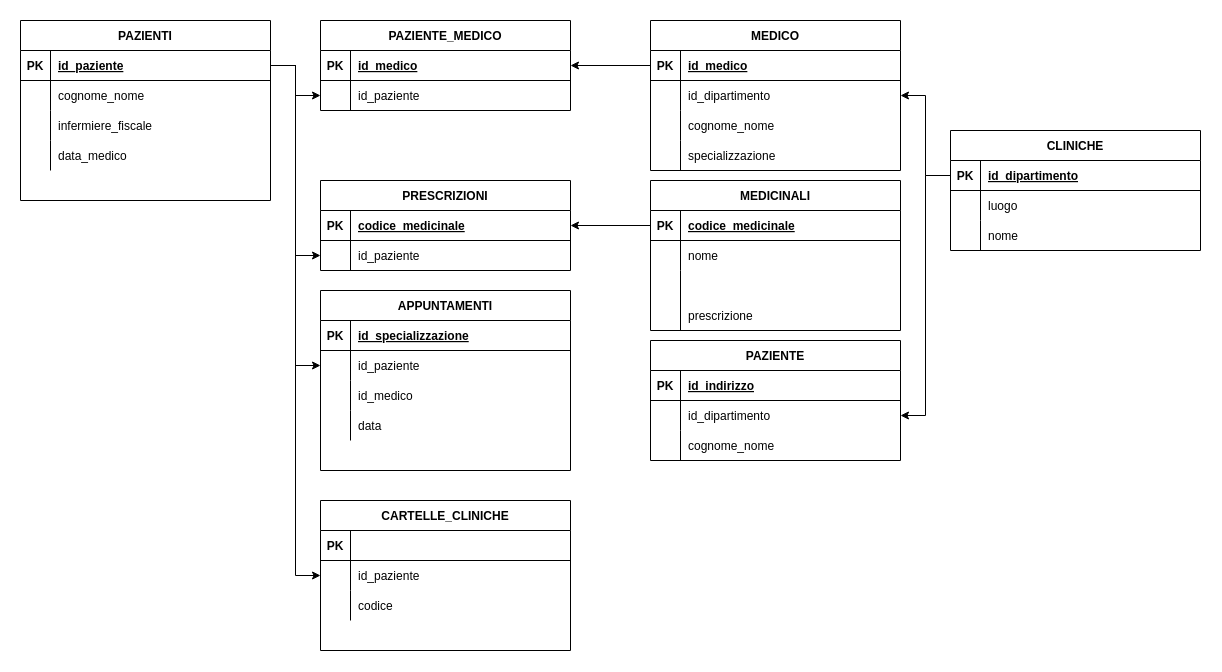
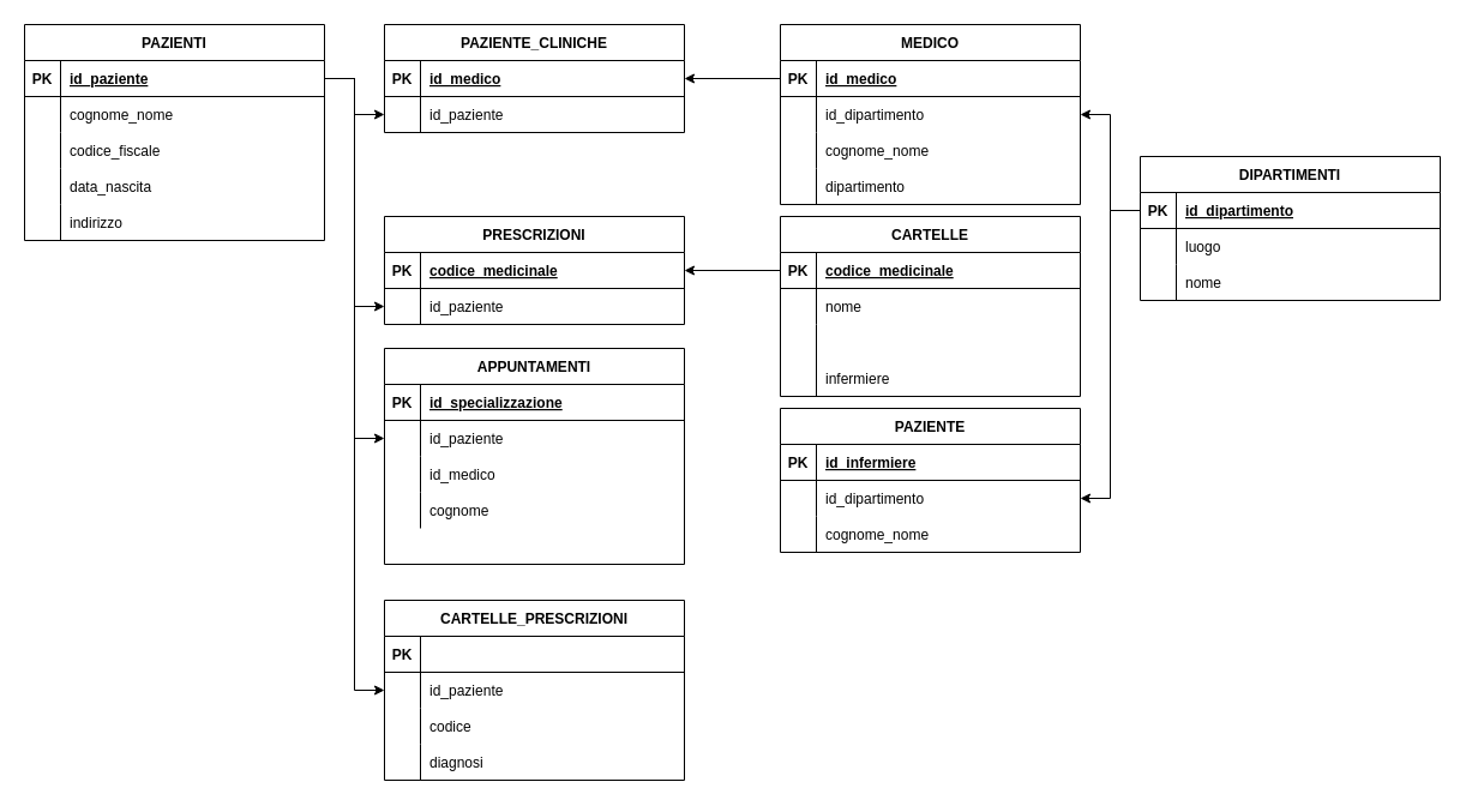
- <mxCell id="2" value="PAZIENTE_MEDICO" style="shape=table;startSize=30;container=1;collapsible=1;childLayout=tableLayout;fixedRows=1;rowLines=0;fontStyle=1;align=center;resizeLast=1;" parent="1" vertex="1"><mxGeometry x="320" y="20" width="250" height="90" as="geometry" /></mxCell>
+ <mxCell id="2" value="PAZIENTE_CLINICHE" style="shape=table;startSize=30;container=1;collapsible=1;childLayout=tableLayout;fixedRows=1;rowLines=0;fontStyle=1;align=center;resizeLast=1;" parent="1" vertex="1"><mxGeometry x="320" y="20" width="250" height="90" as="geometry" /></mxCell>
- <mxCell id="25" value="infermiere_fiscale" style="shape=partialRectangle;overflow=hidden;connectable=0;fillColor=none;top=0;left=0;bottom=0;right=0;align=left;spacingLeft=6;" parent="23" vertex="1"><mxGeometry x="30" width="220" height="30" as="geometry"><mxRectangle width="220" height="30" as="alternateBounds" /></mxGeometry></mxCell>
+ <mxCell id="25" value="codice_fiscale" style="shape=partialRectangle;overflow=hidden;connectable=0;fillColor=none;top=0;left=0;bottom=0;right=0;align=left;spacingLeft=6;" parent="23" vertex="1"><mxGeometry x="30" width="220" height="30" as="geometry"><mxRectangle width="220" height="30" as="alternateBounds" /></mxGeometry></mxCell>
- <mxCell id="94" value="CLINICHE" style="shape=table;startSize=30;container=1;collapsible=1;childLayout=tableLayout;fixedRows=1;rowLines=0;fontStyle=1;align=center;resizeLast=1;" parent="1" vertex="1"><mxGeometry x="950" y="130" width="250" height="120" as="geometry" /></mxCell>
+ <mxCell id="94" value="DIPARTIMENTI" style="shape=table;startSize=30;container=1;collapsible=1;childLayout=tableLayout;fixedRows=1;rowLines=0;fontStyle=1;align=center;resizeLast=1;" parent="1" vertex="1"><mxGeometry x="950" y="130" width="250" height="120" as="geometry" /></mxCell>
- <mxCell id="28" value="data_medico" style="shape=partialRectangle;overflow=hidden;connectable=0;fillColor=none;top=0;left=0;bottom=0;right=0;align=left;spacingLeft=6;" parent="26" vertex="1"><mxGeometry x="30" width="220" height="30" as="geometry"><mxRectangle width="220" height="30" as="alternateBounds" /></mxGeometry></mxCell>
+ <mxCell id="28" value="data_nascita" style="shape=partialRectangle;overflow=hidden;connectable=0;fillColor=none;top=0;left=0;bottom=0;right=0;align=left;spacingLeft=6;" parent="26" vertex="1"><mxGeometry x="30" width="220" height="30" as="geometry"><mxRectangle width="220" height="30" as="alternateBounds" /></mxGeometry></mxCell>
- <mxCell id="71" value="specializzazione" style="shape=partialRectangle;overflow=hidden;connectable=0;fillColor=none;top=0;left=0;bottom=0;right=0;align=left;spacingLeft=6;" parent="69" vertex="1"><mxGeometry x="30" width="220" height="30" as="geometry"><mxRectangle width="220" height="30" as="alternateBounds" /></mxGeometry></mxCell>
+ <mxCell id="71" value="dipartimento" style="shape=partialRectangle;overflow=hidden;connectable=0;fillColor=none;top=0;left=0;bottom=0;right=0;align=left;spacingLeft=6;" parent="69" vertex="1"><mxGeometry x="30" width="220" height="30" as="geometry"><mxRectangle width="220" height="30" as="alternateBounds" /></mxGeometry></mxCell>
+ <mxCell id="31" value="indirizzo" style="shape=partialRectangle;overflow=hidden;connectable=0;fillColor=none;top=0;left=0;bottom=0;right=0;align=left;spacingLeft=6;" parent="29" vertex="1"><mxGeometry x="30" width="220" height="30" as="geometry"><mxRectangle width="220" height="30" as="alternateBounds" /></mxGeometry></mxCell>
- <mxCell id="72" value="MEDICINALI" style="shape=table;startSize=30;container=1;collapsible=1;childLayout=tableLayout;fixedRows=1;rowLines=0;fontStyle=1;align=center;resizeLast=1;" parent="1" vertex="1"><mxGeometry x="650" y="180" width="250" height="150" as="geometry" /></mxCell>
+ <mxCell id="72" value="CARTELLE" style="shape=table;startSize=30;container=1;collapsible=1;childLayout=tableLayout;fixedRows=1;rowLines=0;fontStyle=1;align=center;resizeLast=1;" parent="1" vertex="1"><mxGeometry x="650" y="180" width="250" height="150" as="geometry" /></mxCell>
- <mxCell id="83" value="prescrizione" style="shape=partialRectangle;overflow=hidden;connectable=0;fillColor=none;top=0;left=0;bottom=0;right=0;align=left;spacingLeft=6;" parent="81" vertex="1"><mxGeometry x="30" width="220" height="30" as="geometry"><mxRectangle width="220" height="30" as="alternateBounds" /></mxGeometry></mxCell>
+ <mxCell id="83" value="infermiere" style="shape=partialRectangle;overflow=hidden;connectable=0;fillColor=none;top=0;left=0;bottom=0;right=0;align=left;spacingLeft=6;" parent="81" vertex="1"><mxGeometry x="30" width="220" height="30" as="geometry"><mxRectangle width="220" height="30" as="alternateBounds" /></mxGeometry></mxCell>
- <mxCell id="87" value="id_indirizzo" style="shape=partialRectangle;overflow=hidden;connectable=0;fillColor=none;top=0;left=0;bottom=0;right=0;align=left;spacingLeft=6;fontStyle=5;" parent="85" vertex="1"><mxGeometry x="30" width="220" height="30" as="geometry"><mxRectangle width="220" height="30" as="alternateBounds" /></mxGeometry></mxCell>
+ <mxCell id="87" value="id_infermiere" style="shape=partialRectangle;overflow=hidden;connectable=0;fillColor=none;top=0;left=0;bottom=0;right=0;align=left;spacingLeft=6;fontStyle=5;" parent="85" vertex="1"><mxGeometry x="30" width="220" height="30" as="geometry"><mxRectangle width="220" height="30" as="alternateBounds" /></mxGeometry></mxCell>
- <mxCell id="44" value="data" style="shape=partialRectangle;overflow=hidden;connectable=0;fillColor=none;top=0;left=0;bottom=0;right=0;align=left;spacingLeft=6;" parent="42" vertex="1"><mxGeometry x="30" width="220" height="30" as="geometry"><mxRectangle width="220" height="30" as="alternateBounds" /></mxGeometry></mxCell>
+ <mxCell id="44" value="cognome" style="shape=partialRectangle;overflow=hidden;connectable=0;fillColor=none;top=0;left=0;bottom=0;right=0;align=left;spacingLeft=6;" parent="42" vertex="1"><mxGeometry x="30" width="220" height="30" as="geometry"><mxRectangle width="220" height="30" as="alternateBounds" /></mxGeometry></mxCell>
- <mxCell id="47" value="CARTELLE_CLINICHE" style="shape=table;startSize=30;container=1;collapsible=1;childLayout=tableLayout;fixedRows=1;rowLines=0;fontStyle=1;align=center;resizeLast=1;" parent="1" vertex="1"><mxGeometry x="320" y="500" width="250" height="150" as="geometry" /></mxCell>
+ <mxCell id="47" value="CARTELLE_PRESCRIZIONI" style="shape=table;startSize=30;container=1;collapsible=1;childLayout=tableLayout;fixedRows=1;rowLines=0;fontStyle=1;align=center;resizeLast=1;" parent="1" vertex="1"><mxGeometry x="320" y="500" width="250" height="150" as="geometry" /></mxCell>
+ <mxCell id="58" value="diagnosi" style="shape=partialRectangle;overflow=hidden;connectable=0;fillColor=none;top=0;left=0;bottom=0;right=0;align=left;spacingLeft=6;" parent="56" vertex="1"><mxGeometry x="30" width="220" height="30" as="geometry"><mxRectangle width="220" height="30" as="alternateBounds" /></mxGeometry></mxCell>
